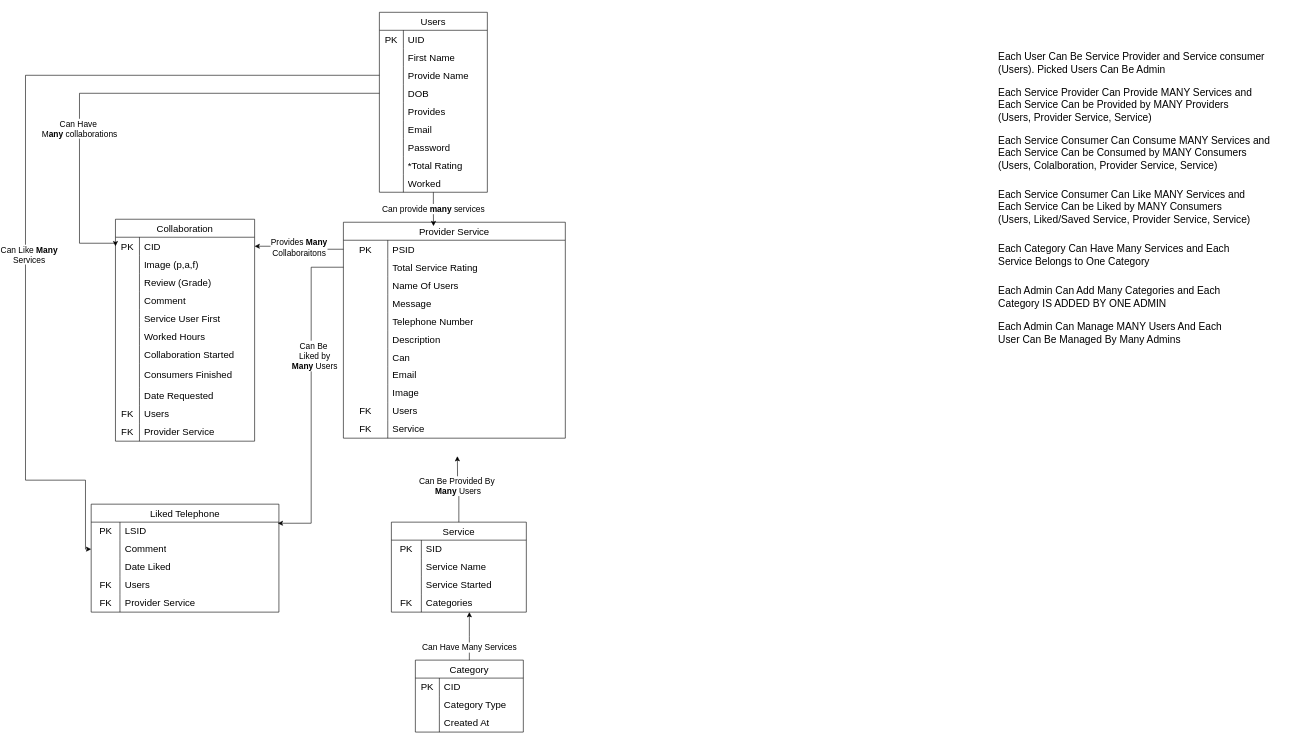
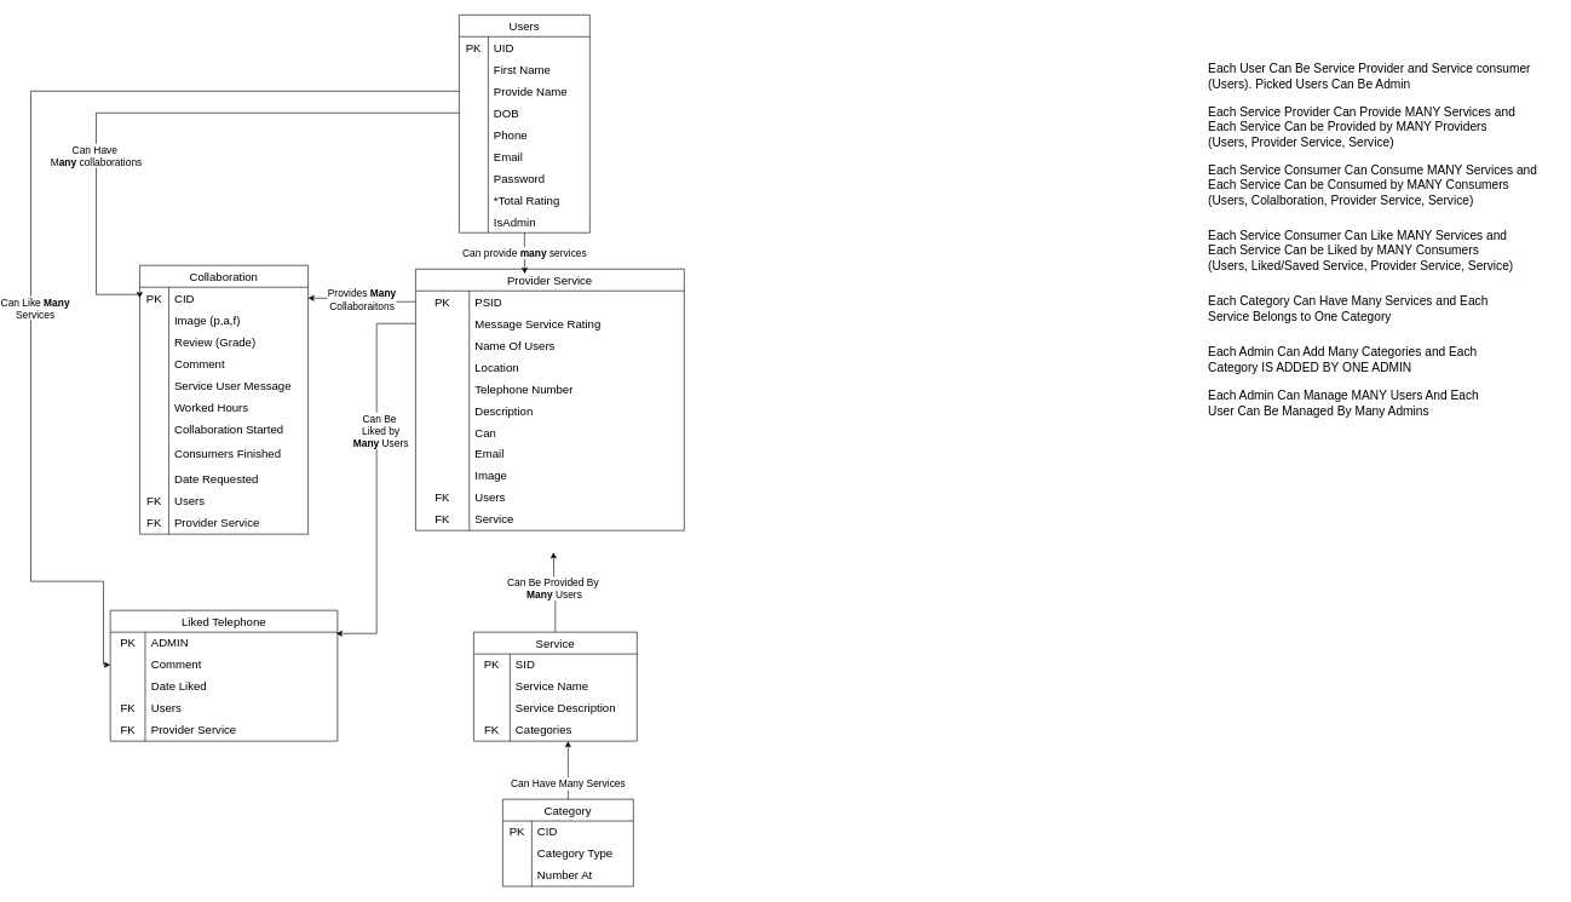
- <mxCell id="132" value="Provides" style="shape=partialRectangle;html=1;whiteSpace=wrap;connectable=0;fillColor=none;top=0;left=0;bottom=0;right=0;align=left;spacingLeft=6;overflow=hidden;strokeColor=inherit;fontSize=16;" parent="130" vertex="1"><mxGeometry x="40" width="140" height="30" as="geometry"><mxRectangle width="140" height="30" as="alternateBounds" /></mxGeometry></mxCell>
+ <mxCell id="132" value="Phone" style="shape=partialRectangle;html=1;whiteSpace=wrap;connectable=0;fillColor=none;top=0;left=0;bottom=0;right=0;align=left;spacingLeft=6;overflow=hidden;strokeColor=inherit;fontSize=16;" parent="130" vertex="1"><mxGeometry x="40" width="140" height="30" as="geometry"><mxRectangle width="140" height="30" as="alternateBounds" /></mxGeometry></mxCell>
- <mxCell id="144" value="Worked" style="shape=partialRectangle;html=1;whiteSpace=wrap;connectable=0;fillColor=none;top=0;left=0;bottom=0;right=0;align=left;spacingLeft=6;overflow=hidden;strokeColor=inherit;fontSize=16;" parent="142" vertex="1"><mxGeometry x="40" width="140" height="30" as="geometry"><mxRectangle width="140" height="30" as="alternateBounds" /></mxGeometry></mxCell>
+ <mxCell id="144" value="IsAdmin" style="shape=partialRectangle;html=1;whiteSpace=wrap;connectable=0;fillColor=none;top=0;left=0;bottom=0;right=0;align=left;spacingLeft=6;overflow=hidden;strokeColor=inherit;fontSize=16;" parent="142" vertex="1"><mxGeometry x="40" width="140" height="30" as="geometry"><mxRectangle width="140" height="30" as="alternateBounds" /></mxGeometry></mxCell>
- <mxCell id="18" value="Total Service Rating&lt;span style=&quot;white-space: pre;&quot;&gt;&#09;&lt;/span&gt;" style="shape=partialRectangle;html=1;whiteSpace=wrap;connectable=0;fillColor=none;top=0;left=0;bottom=0;right=0;align=left;spacingLeft=6;overflow=hidden;strokeColor=inherit;fontSize=16;" parent="16" vertex="1"><mxGeometry x="74" width="296" height="30" as="geometry"><mxRectangle width="296" height="30" as="alternateBounds" /></mxGeometry></mxCell>
+ <mxCell id="18" value="Message Service Rating&lt;span style=&quot;white-space: pre;&quot;&gt;&#09;&lt;/span&gt;" style="shape=partialRectangle;html=1;whiteSpace=wrap;connectable=0;fillColor=none;top=0;left=0;bottom=0;right=0;align=left;spacingLeft=6;overflow=hidden;strokeColor=inherit;fontSize=16;" parent="16" vertex="1"><mxGeometry x="74" width="296" height="30" as="geometry"><mxRectangle width="296" height="30" as="alternateBounds" /></mxGeometry></mxCell>
- <mxCell id="24" value="Message" style="shape=partialRectangle;html=1;whiteSpace=wrap;connectable=0;fillColor=none;top=0;left=0;bottom=0;right=0;align=left;spacingLeft=6;overflow=hidden;strokeColor=inherit;fontSize=16;" parent="22" vertex="1"><mxGeometry x="74" width="296" height="30" as="geometry"><mxRectangle width="296" height="30" as="alternateBounds" /></mxGeometry></mxCell>
+ <mxCell id="24" value="Location" style="shape=partialRectangle;html=1;whiteSpace=wrap;connectable=0;fillColor=none;top=0;left=0;bottom=0;right=0;align=left;spacingLeft=6;overflow=hidden;strokeColor=inherit;fontSize=16;" parent="22" vertex="1"><mxGeometry x="74" width="296" height="30" as="geometry"><mxRectangle width="296" height="30" as="alternateBounds" /></mxGeometry></mxCell>
- <mxCell id="77" value="Service User First" style="shape=partialRectangle;html=1;whiteSpace=wrap;connectable=0;fillColor=none;top=0;left=0;bottom=0;right=0;align=left;spacingLeft=6;overflow=hidden;strokeColor=inherit;fontSize=16;" parent="75" vertex="1"><mxGeometry x="40" width="192" height="30" as="geometry"><mxRectangle width="192" height="30" as="alternateBounds" /></mxGeometry></mxCell>
+ <mxCell id="77" value="Service User Message" style="shape=partialRectangle;html=1;whiteSpace=wrap;connectable=0;fillColor=none;top=0;left=0;bottom=0;right=0;align=left;spacingLeft=6;overflow=hidden;strokeColor=inherit;fontSize=16;" parent="75" vertex="1"><mxGeometry x="40" width="192" height="30" as="geometry"><mxRectangle width="192" height="30" as="alternateBounds" /></mxGeometry></mxCell>
- <mxCell id="49" value="LSID" style="shape=partialRectangle;html=1;whiteSpace=wrap;connectable=0;fillColor=none;top=0;left=0;bottom=0;right=0;align=left;spacingLeft=6;overflow=hidden;strokeColor=inherit;fontSize=16;" parent="47" vertex="1"><mxGeometry x="48" width="265" height="30" as="geometry"><mxRectangle width="265" height="30" as="alternateBounds" /></mxGeometry></mxCell>
+ <mxCell id="49" value="ADMIN" style="shape=partialRectangle;html=1;whiteSpace=wrap;connectable=0;fillColor=none;top=0;left=0;bottom=0;right=0;align=left;spacingLeft=6;overflow=hidden;strokeColor=inherit;fontSize=16;" parent="47" vertex="1"><mxGeometry x="48" width="265" height="30" as="geometry"><mxRectangle width="265" height="30" as="alternateBounds" /></mxGeometry></mxCell>
- <mxCell id="105" value="Service Started" style="shape=partialRectangle;html=1;whiteSpace=wrap;connectable=0;fillColor=none;top=0;left=0;bottom=0;right=0;align=left;spacingLeft=6;overflow=hidden;strokeColor=inherit;fontSize=16;" parent="103" vertex="1"><mxGeometry x="50" width="175" height="30" as="geometry"><mxRectangle width="175" height="30" as="alternateBounds" /></mxGeometry></mxCell>
+ <mxCell id="105" value="Service Description" style="shape=partialRectangle;html=1;whiteSpace=wrap;connectable=0;fillColor=none;top=0;left=0;bottom=0;right=0;align=left;spacingLeft=6;overflow=hidden;strokeColor=inherit;fontSize=16;" parent="103" vertex="1"><mxGeometry x="50" width="175" height="30" as="geometry"><mxRectangle width="175" height="30" as="alternateBounds" /></mxGeometry></mxCell>
- <mxCell id="11" value="Created At" style="shape=partialRectangle;html=1;whiteSpace=wrap;connectable=0;fillColor=none;top=0;left=0;bottom=0;right=0;align=left;spacingLeft=6;overflow=hidden;strokeColor=inherit;fontSize=16;" parent="9" vertex="1"><mxGeometry x="40" width="140" height="30" as="geometry"><mxRectangle width="140" height="30" as="alternateBounds" /></mxGeometry></mxCell>
+ <mxCell id="11" value="Number At" style="shape=partialRectangle;html=1;whiteSpace=wrap;connectable=0;fillColor=none;top=0;left=0;bottom=0;right=0;align=left;spacingLeft=6;overflow=hidden;strokeColor=inherit;fontSize=16;" parent="9" vertex="1"><mxGeometry x="40" width="140" height="30" as="geometry"><mxRectangle width="140" height="30" as="alternateBounds" /></mxGeometry></mxCell>
